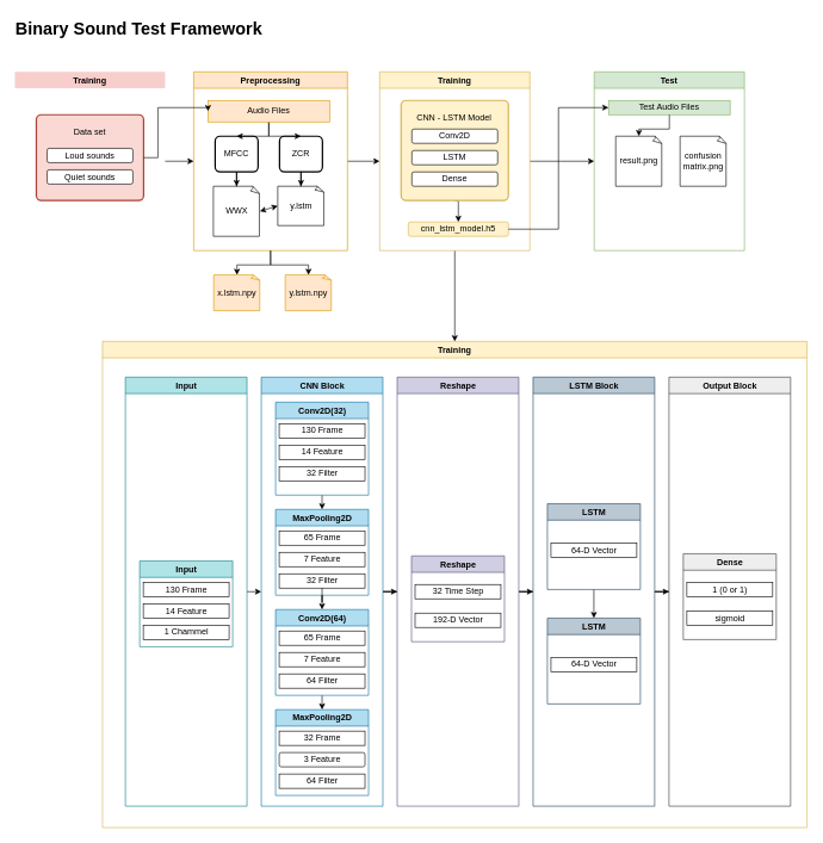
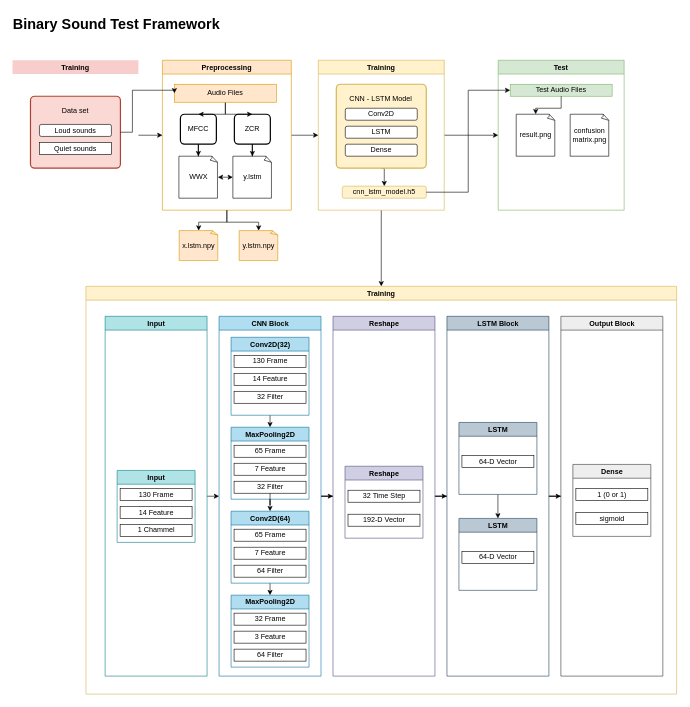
- <mxCell id="83" value="Quiet sounds" style="rounded=1;whiteSpace=wrap;html=1;" vertex="1" parent="79"><mxGeometry x="45" y="137" width="120" height="20" as="geometry" /></mxCell>
+ <mxCell id="83" value="Quiet sounds" style="whiteSpace=wrap;html=1;rounded=0;" vertex="1" parent="79"><mxGeometry x="45" y="137" width="120" height="20" as="geometry" /></mxCell>
- <mxCell id="10" value="y.lstm" style="whiteSpace=wrap;html=1;shape=mxgraph.basic.document;" vertex="1" parent="3"><mxGeometry x="117.5" y="160" width="65" height="55" as="geometry" /></mxCell>
+ <mxCell id="10" value="y.lstm" style="whiteSpace=wrap;html=1;shape=mxgraph.basic.document;" vertex="1" parent="3"><mxGeometry x="117.5" y="160" width="65" height="70" as="geometry" /></mxCell>
- <mxCell id="48" value="3 Feature" style="whiteSpace=wrap;html=1;rounded=1;" vertex="1" parent="46"><mxGeometry x="5" y="60" width="120" height="20" as="geometry" /></mxCell>
+ <mxCell id="48" value="3 Feature" style="rounded=0;whiteSpace=wrap;html=1;" vertex="1" parent="46"><mxGeometry x="5" y="60" width="120" height="20" as="geometry" /></mxCell>
